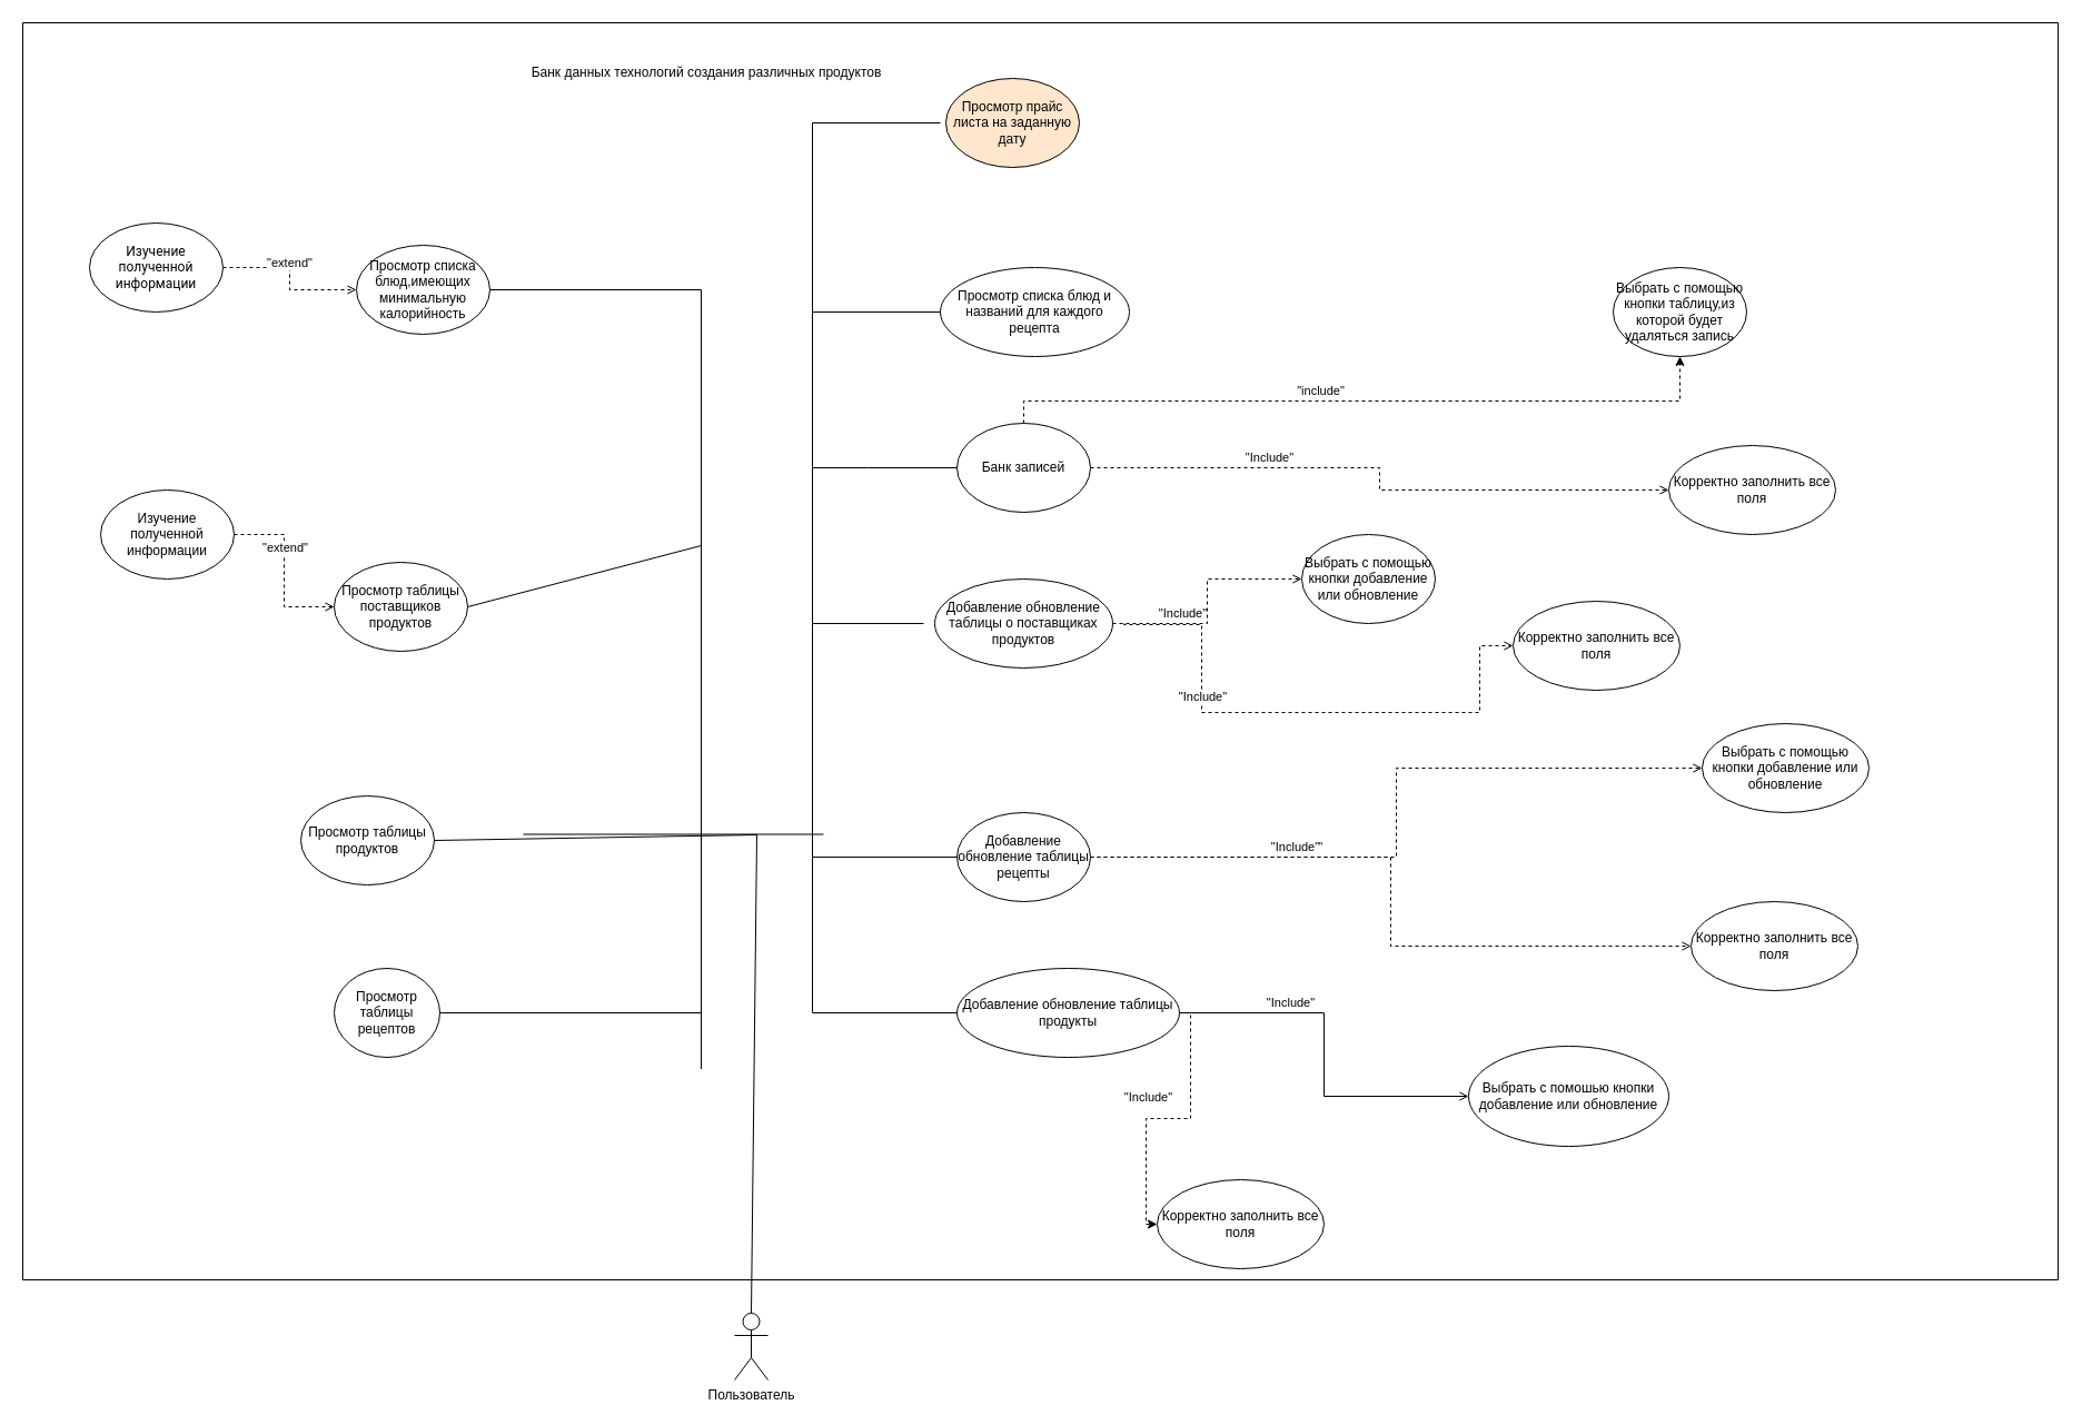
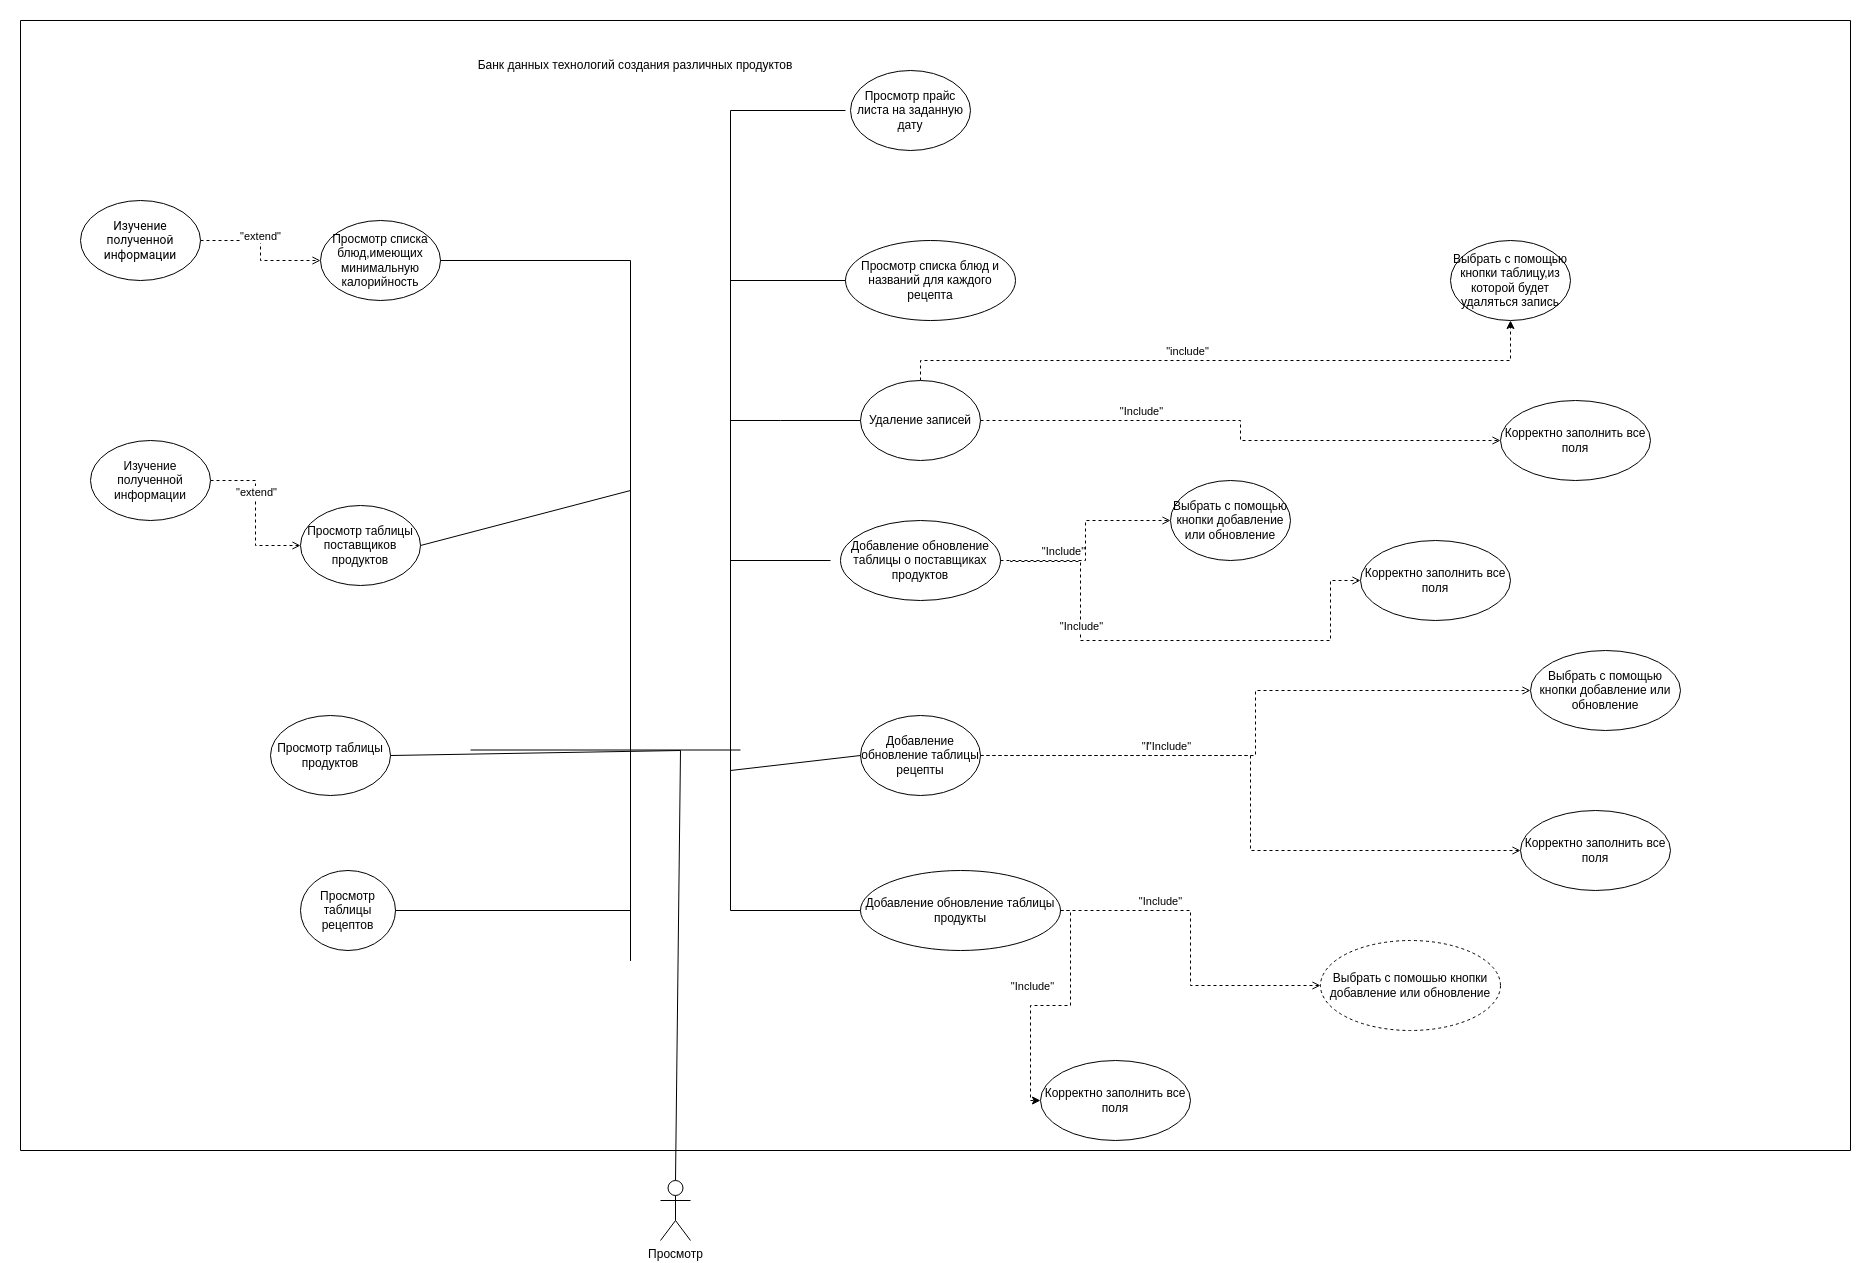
- <mxCell id="53" value="Просмотр прайс листа на заданную дату" style="ellipse;whiteSpace=wrap;html=1;fillColor=#ffe6cc;" vertex="1" parent="1"><mxGeometry x="850" y="70" width="120" height="80" as="geometry" /></mxCell>
+ <mxCell id="53" value="Просмотр прайс листа на заданную дату" style="ellipse;whiteSpace=wrap;html=1;" vertex="1" parent="1"><mxGeometry x="850" y="70" width="120" height="80" as="geometry" /></mxCell>
- <mxCell id="38" value="Банк записей" style="ellipse;whiteSpace=wrap;html=1;" vertex="1" parent="1"><mxGeometry x="860" y="380" width="120" height="80" as="geometry" /></mxCell>
+ <mxCell id="38" value="Удаление записей" style="ellipse;whiteSpace=wrap;html=1;" vertex="1" parent="1"><mxGeometry x="860" y="380" width="120" height="80" as="geometry" /></mxCell>
- <mxCell id="9" value="Добавление обновление таблицы рецепты" style="ellipse;whiteSpace=wrap;html=1;" parent="1" vertex="1"><mxGeometry x="860" y="730" width="120" height="80" as="geometry" /></mxCell>
+ <mxCell id="9" value="Добавление обновление таблицы рецепты" style="ellipse;whiteSpace=wrap;html=1;" parent="1" vertex="1"><mxGeometry x="860" y="715" width="120" height="80" as="geometry" /></mxCell>
- <mxCell id="20" value="" style="edgeStyle=orthogonalEdgeStyle;rounded=0;orthogonalLoop=1;jettySize=auto;html=1;exitX=1;exitY=0.5;exitDx=0;exitDy=0;dashed=0;endArrow=open;endFill=0;entryX=0;entryY=0.5;entryDx=0;entryDy=0;" parent="1" source="3" target="19" edge="1"><mxGeometry relative="1" as="geometry"><mxPoint x="955" y="899.5" as="sourcePoint" /><mxPoint x="1140" y="909.5" as="targetPoint" /></mxGeometry></mxCell>
+ <mxCell id="20" value="" style="edgeStyle=orthogonalEdgeStyle;rounded=0;orthogonalLoop=1;jettySize=auto;html=1;exitX=1;exitY=0.5;exitDx=0;exitDy=0;dashed=1;endArrow=open;endFill=0;entryX=0;entryY=0.5;entryDx=0;entryDy=0;" parent="1" source="3" target="19" edge="1"><mxGeometry relative="1" as="geometry"><mxPoint x="955" y="899.5" as="sourcePoint" /><mxPoint x="1140" y="909.5" as="targetPoint" /></mxGeometry></mxCell>
- <mxCell id="19" value="Выбрать с помошью кнопки добавление или обновление" style="ellipse;whiteSpace=wrap;html=1;" parent="1" vertex="1"><mxGeometry x="1320" y="940" width="180" height="90" as="geometry" /></mxCell>
+ <mxCell id="19" value="Выбрать с помошью кнопки добавление или обновление" style="ellipse;whiteSpace=wrap;html=1;dashed=1;" parent="1" vertex="1"><mxGeometry x="1320" y="940" width="180" height="90" as="geometry" /></mxCell>
- <mxCell id="5" value="Пользователь" style="shape=umlActor;verticalLabelPosition=bottom;verticalAlign=top;html=1;outlineConnect=0;" parent="1" vertex="1"><mxGeometry x="660" y="1180" width="30" height="60" as="geometry" /></mxCell>
+ <mxCell id="5" value="Просмотр" style="shape=umlActor;verticalLabelPosition=bottom;verticalAlign=top;html=1;outlineConnect=0;" parent="1" vertex="1"><mxGeometry x="660" y="1180" width="30" height="60" as="geometry" /></mxCell>
